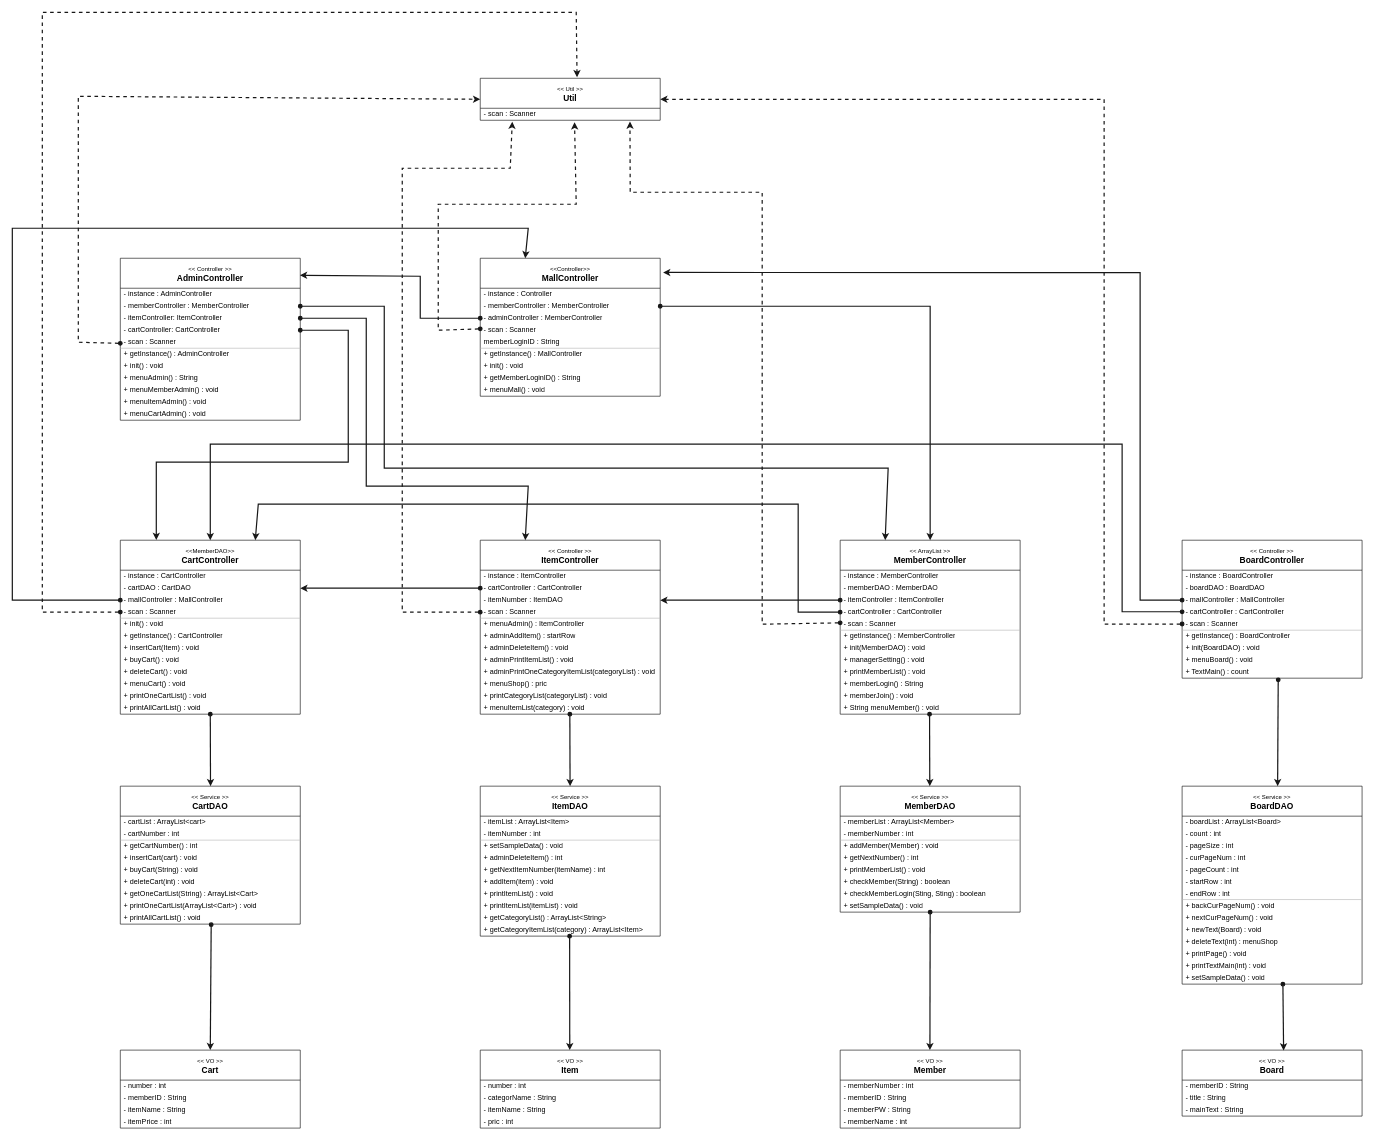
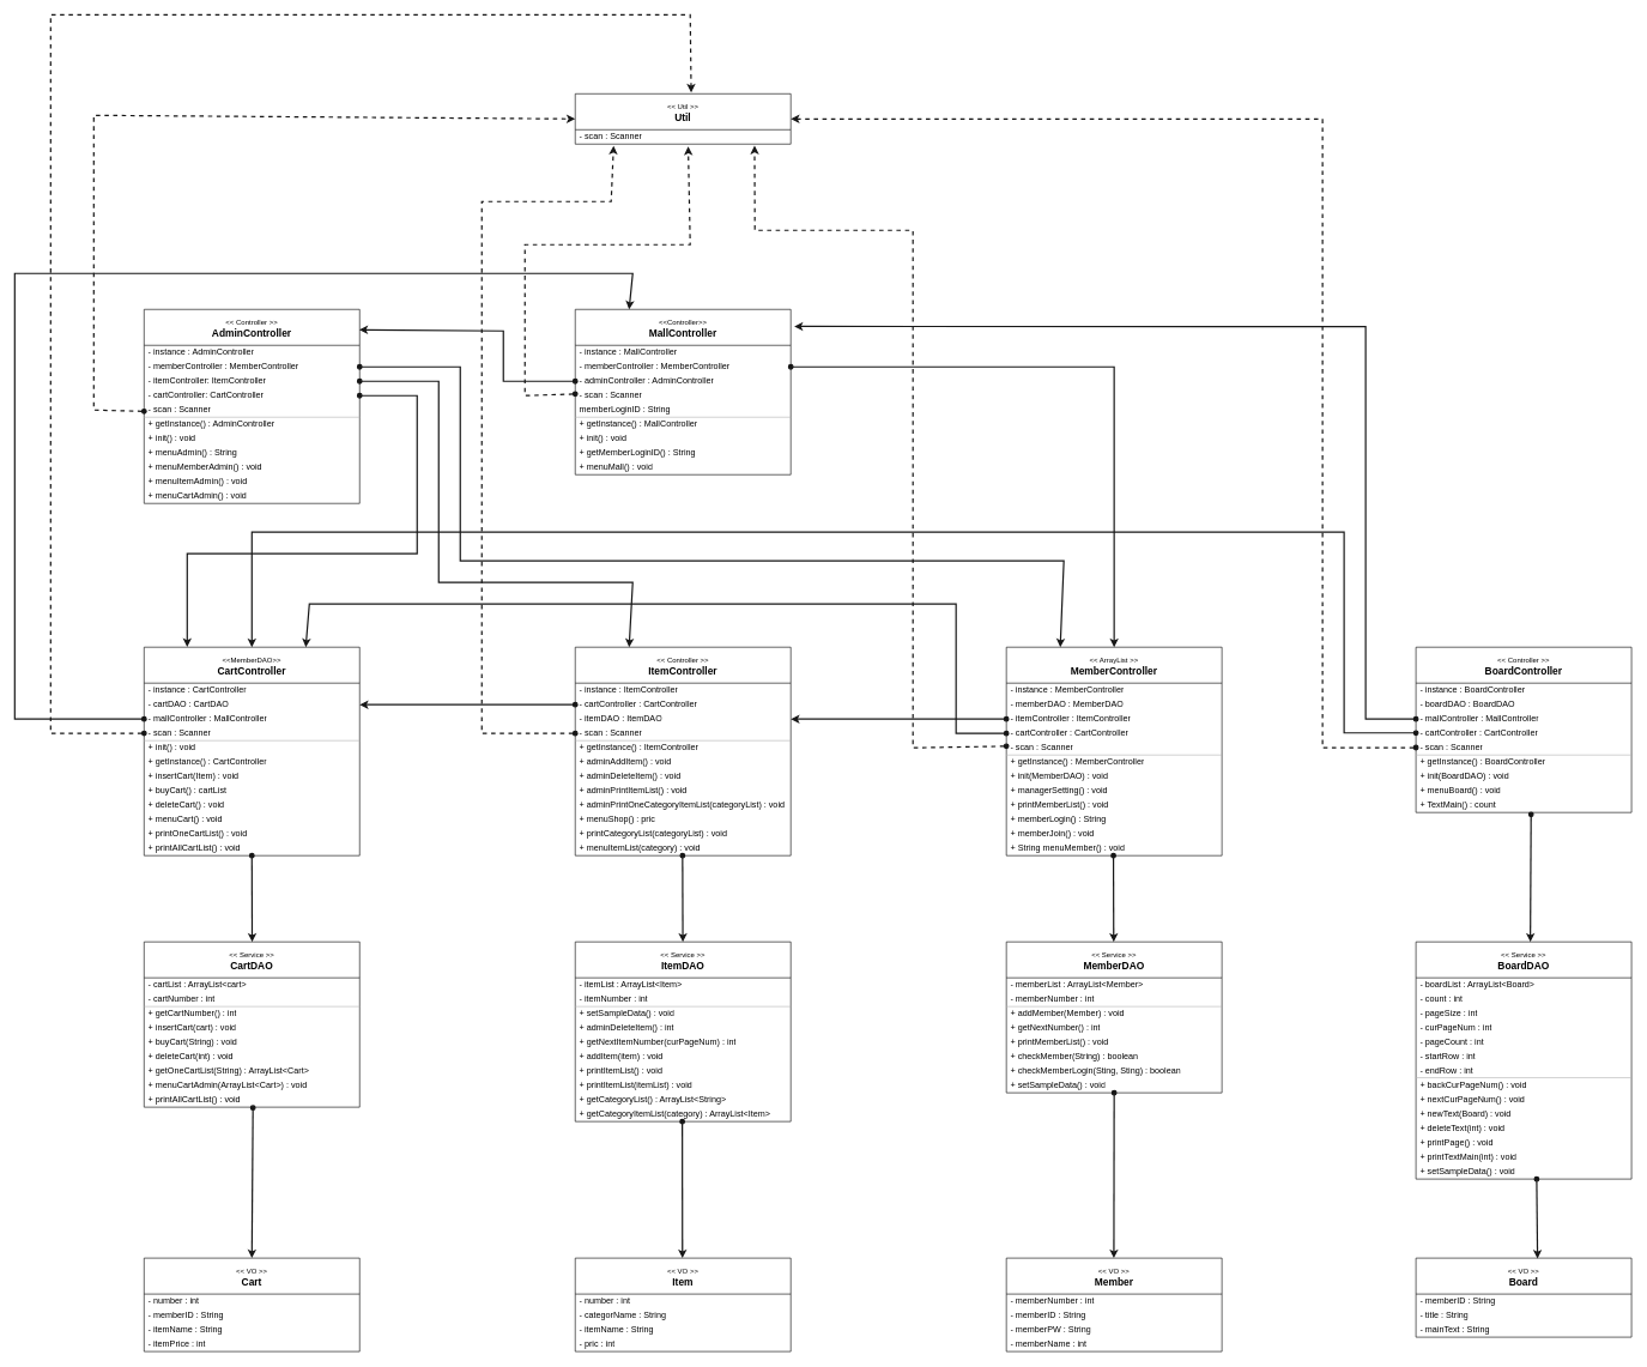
- <mxCell id="34" value="- instance : Controller" style="text;strokeColor=none;fillColor=none;align=left;verticalAlign=middle;spacingLeft=4;spacingRight=4;overflow=hidden;points=[[0,0.5],[1,0.5]];portConstraint=eastwest;rotatable=0;whiteSpace=wrap;html=1;strokeWidth=1;fontSize=12;" parent="33" vertex="1"><mxGeometry y="50" width="300" height="20" as="geometry" /></mxCell>
+ <mxCell id="34" value="- instance : MallController" style="text;strokeColor=none;fillColor=none;align=left;verticalAlign=middle;spacingLeft=4;spacingRight=4;overflow=hidden;points=[[0,0.5],[1,0.5]];portConstraint=eastwest;rotatable=0;whiteSpace=wrap;html=1;strokeWidth=1;fontSize=12;" parent="33" vertex="1"><mxGeometry y="50" width="300" height="20" as="geometry" /></mxCell>
- <mxCell id="36" value="- adminController : MemberController" style="text;strokeColor=none;fillColor=none;align=left;verticalAlign=middle;spacingLeft=4;spacingRight=4;overflow=hidden;points=[[0,0.5],[1,0.5]];portConstraint=eastwest;rotatable=0;whiteSpace=wrap;html=1;strokeWidth=1;fontSize=12;" parent="33" vertex="1"><mxGeometry y="90" width="300" height="20" as="geometry" /></mxCell>
+ <mxCell id="36" value="- adminController : AdminController" style="text;strokeColor=none;fillColor=none;align=left;verticalAlign=middle;spacingLeft=4;spacingRight=4;overflow=hidden;points=[[0,0.5],[1,0.5]];portConstraint=eastwest;rotatable=0;whiteSpace=wrap;html=1;strokeWidth=1;fontSize=12;" parent="33" vertex="1"><mxGeometry y="90" width="300" height="20" as="geometry" /></mxCell>
- <mxCell id="47" value="- itemNumber : ItemDAO" style="text;strokeColor=none;fillColor=none;align=left;verticalAlign=middle;spacingLeft=4;spacingRight=4;overflow=hidden;points=[[0,0.5],[1,0.5]];portConstraint=eastwest;rotatable=0;whiteSpace=wrap;html=1;strokeWidth=1;fontSize=12;" parent="44" vertex="1"><mxGeometry y="90" width="300" height="20" as="geometry" /></mxCell>
+ <mxCell id="47" value="- itemDAO : ItemDAO" style="text;strokeColor=none;fillColor=none;align=left;verticalAlign=middle;spacingLeft=4;spacingRight=4;overflow=hidden;points=[[0,0.5],[1,0.5]];portConstraint=eastwest;rotatable=0;whiteSpace=wrap;html=1;strokeWidth=1;fontSize=12;" parent="44" vertex="1"><mxGeometry y="90" width="300" height="20" as="geometry" /></mxCell>
- <mxCell id="49" value="+&amp;nbsp;menuAdmin() : ItemController" style="text;strokeColor=none;fillColor=none;align=left;verticalAlign=middle;spacingLeft=4;spacingRight=4;overflow=hidden;points=[[0,0.5],[1,0.5]];portConstraint=eastwest;rotatable=0;whiteSpace=wrap;html=1;strokeWidth=1;fontSize=12;" parent="44" vertex="1"><mxGeometry y="130" width="300" height="20" as="geometry" /></mxCell>
+ <mxCell id="49" value="+&amp;nbsp;getInstance() : ItemController" style="text;strokeColor=none;fillColor=none;align=left;verticalAlign=middle;spacingLeft=4;spacingRight=4;overflow=hidden;points=[[0,0.5],[1,0.5]];portConstraint=eastwest;rotatable=0;whiteSpace=wrap;html=1;strokeWidth=1;fontSize=12;" parent="44" vertex="1"><mxGeometry y="130" width="300" height="20" as="geometry" /></mxCell>
- <mxCell id="51" value="+&amp;nbsp;adminAddItem() : startRow" style="text;strokeColor=none;fillColor=none;align=left;verticalAlign=middle;spacingLeft=4;spacingRight=4;overflow=hidden;points=[[0,0.5],[1,0.5]];portConstraint=eastwest;rotatable=0;whiteSpace=wrap;html=1;strokeWidth=1;fontSize=12;" parent="44" vertex="1"><mxGeometry y="150" width="300" height="20" as="geometry" /></mxCell>
+ <mxCell id="51" value="+&amp;nbsp;adminAddItem() : void" style="text;strokeColor=none;fillColor=none;align=left;verticalAlign=middle;spacingLeft=4;spacingRight=4;overflow=hidden;points=[[0,0.5],[1,0.5]];portConstraint=eastwest;rotatable=0;whiteSpace=wrap;html=1;strokeWidth=1;fontSize=12;" parent="44" vertex="1"><mxGeometry y="150" width="300" height="20" as="geometry" /></mxCell>
- <mxCell id="67" value="+ buyCart() : void" style="text;strokeColor=none;fillColor=none;align=left;verticalAlign=middle;spacingLeft=4;spacingRight=4;overflow=hidden;points=[[0,0.5],[1,0.5]];portConstraint=eastwest;rotatable=0;whiteSpace=wrap;html=1;strokeWidth=1;fontSize=12;" parent="58" vertex="1"><mxGeometry y="190" width="300" height="20" as="geometry" /></mxCell>
+ <mxCell id="67" value="+ buyCart() : cartList" style="text;strokeColor=none;fillColor=none;align=left;verticalAlign=middle;spacingLeft=4;spacingRight=4;overflow=hidden;points=[[0,0.5],[1,0.5]];portConstraint=eastwest;rotatable=0;whiteSpace=wrap;html=1;strokeWidth=1;fontSize=12;" parent="58" vertex="1"><mxGeometry y="190" width="300" height="20" as="geometry" /></mxCell>
- <mxCell id="105" value="+&amp;nbsp;getNextItemNumber(itemName) : int" style="text;strokeColor=none;fillColor=none;align=left;verticalAlign=middle;spacingLeft=4;spacingRight=4;overflow=hidden;points=[[0,0.5],[1,0.5]];portConstraint=eastwest;rotatable=0;whiteSpace=wrap;html=1;strokeWidth=1;fontSize=12;" parent="99" vertex="1"><mxGeometry y="130" width="300" height="20" as="geometry" /></mxCell>
+ <mxCell id="105" value="+&amp;nbsp;getNextItemNumber(curPageNum) : int" style="text;strokeColor=none;fillColor=none;align=left;verticalAlign=middle;spacingLeft=4;spacingRight=4;overflow=hidden;points=[[0,0.5],[1,0.5]];portConstraint=eastwest;rotatable=0;whiteSpace=wrap;html=1;strokeWidth=1;fontSize=12;" parent="99" vertex="1"><mxGeometry y="130" width="300" height="20" as="geometry" /></mxCell>
- <mxCell id="120" value="+&amp;nbsp;printOneCartList(ArrayList&amp;lt;Cart&amp;gt;) : void" style="text;strokeColor=none;fillColor=none;align=left;verticalAlign=middle;spacingLeft=4;spacingRight=4;overflow=hidden;points=[[0,0.5],[1,0.5]];portConstraint=eastwest;rotatable=0;whiteSpace=wrap;html=1;strokeWidth=1;fontSize=12;" parent="111" vertex="1"><mxGeometry y="190" width="300" height="20" as="geometry" /></mxCell>
+ <mxCell id="120" value="+&amp;nbsp;menuCartAdmin(ArrayList&amp;lt;Cart&amp;gt;) : void" style="text;strokeColor=none;fillColor=none;align=left;verticalAlign=middle;spacingLeft=4;spacingRight=4;overflow=hidden;points=[[0,0.5],[1,0.5]];portConstraint=eastwest;rotatable=0;whiteSpace=wrap;html=1;strokeWidth=1;fontSize=12;" parent="111" vertex="1"><mxGeometry y="190" width="300" height="20" as="geometry" /></mxCell>
- <mxCell id="18" value="+ deleteText(int) : menuShop" style="text;strokeColor=none;fillColor=none;align=left;verticalAlign=middle;spacingLeft=4;spacingRight=4;overflow=hidden;points=[[0,0.5],[1,0.5]];portConstraint=eastwest;rotatable=0;whiteSpace=wrap;html=1;strokeWidth=1;fontSize=12;" vertex="1" parent="6"><mxGeometry y="250" width="300" height="20" as="geometry" /></mxCell>
+ <mxCell id="18" value="+ deleteText(int) : void" style="text;strokeColor=none;fillColor=none;align=left;verticalAlign=middle;spacingLeft=4;spacingRight=4;overflow=hidden;points=[[0,0.5],[1,0.5]];portConstraint=eastwest;rotatable=0;whiteSpace=wrap;html=1;strokeWidth=1;fontSize=12;" vertex="1" parent="6"><mxGeometry y="250" width="300" height="20" as="geometry" /></mxCell>
